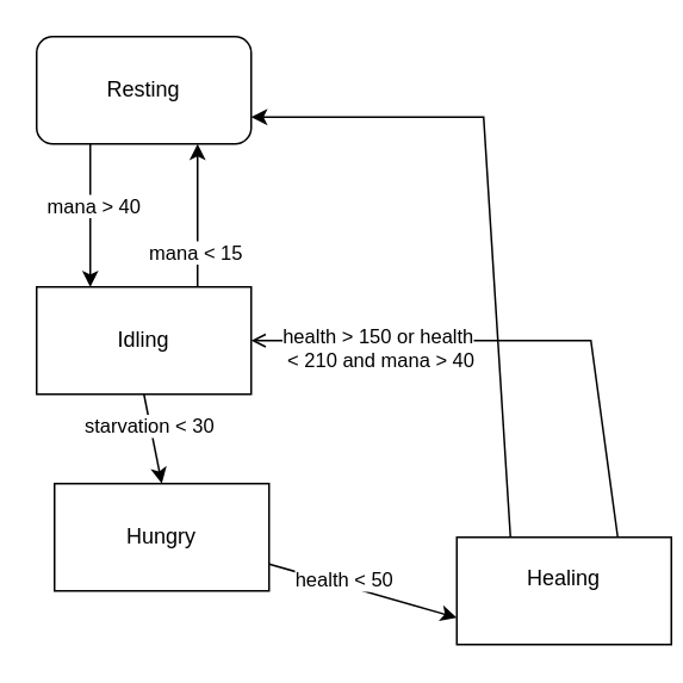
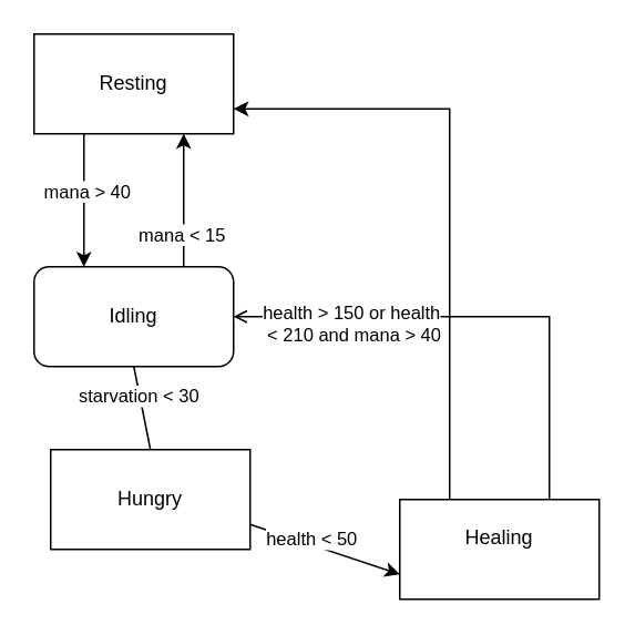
- <mxCell id="2" value="Resting" style="whiteSpace=wrap;html=1;rounded=1;" vertex="1" parent="1"><mxGeometry x="20" y="20" width="120" height="60" as="geometry" /></mxCell>
+ <mxCell id="2" value="Resting" style="rounded=0;whiteSpace=wrap;html=1;" vertex="1" parent="1"><mxGeometry x="20" y="20" width="120" height="60" as="geometry" /></mxCell>
- <mxCell id="3" value="Idling" style="rounded=0;whiteSpace=wrap;html=1;" vertex="1" parent="1"><mxGeometry x="20" y="160" width="120" height="60" as="geometry" /></mxCell>
+ <mxCell id="3" value="Idling" style="whiteSpace=wrap;html=1;rounded=1;" vertex="1" parent="1"><mxGeometry x="20" y="160" width="120" height="60" as="geometry" /></mxCell>
- <mxCell id="10" value="" style="endArrow=classic;html=1;rounded=0;exitX=0.5;exitY=1;exitDx=0;exitDy=0;entryX=0.5;entryY=0;entryDx=0;entryDy=0;" edge="1" parent="1" source="3" target="4"><mxGeometry width="50" height="50" relative="1" as="geometry"><mxPoint x="70" y="220" as="sourcePoint" /><mxPoint x="70" y="300" as="targetPoint" /></mxGeometry></mxCell>
+ <mxCell id="10" value="" style="endArrow=none;html=1;rounded=0;exitX=0.5;exitY=1;exitDx=0;exitDy=0;entryX=0.5;entryY=0;entryDx=0;entryDy=0;" edge="1" parent="1" source="3" target="4"><mxGeometry width="50" height="50" relative="1" as="geometry"><mxPoint x="70" y="220" as="sourcePoint" /><mxPoint x="70" y="300" as="targetPoint" /></mxGeometry></mxCell>
- <mxCell id="5" value="Healing&lt;div&gt;&lt;br&gt;&lt;/div&gt;" style="rounded=0;whiteSpace=wrap;html=1;" vertex="1" parent="1"><mxGeometry x="255" y="300" width="120" height="60" as="geometry" /></mxCell>
+ <mxCell id="5" value="Healing&lt;div&gt;&lt;br&gt;&lt;/div&gt;" style="rounded=0;whiteSpace=wrap;html=1;" vertex="1" parent="1"><mxGeometry x="240" y="300" width="120" height="60" as="geometry" /></mxCell>
